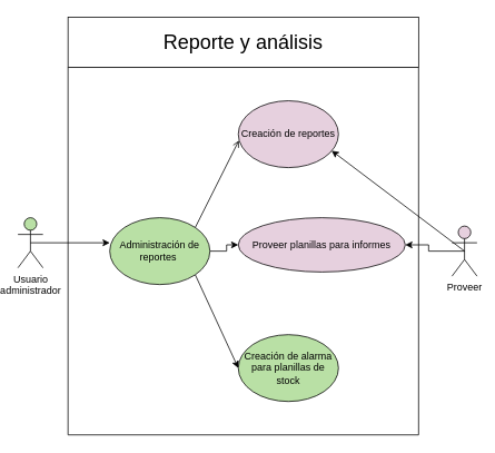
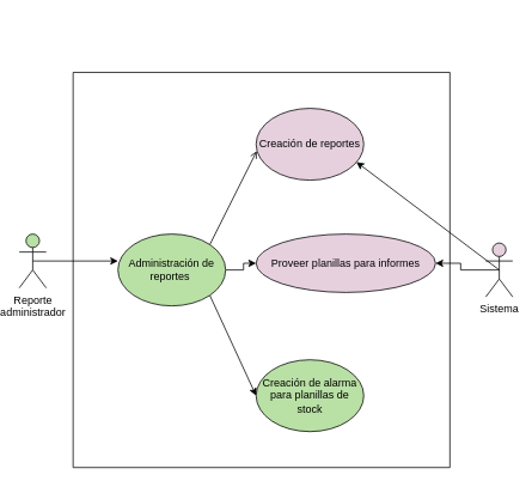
- <mxCell id="15" value="&lt;font style=&quot;font-size: 24px;&quot;&gt;Reporte y análisis&lt;/font&gt;" style="rounded=0;whiteSpace=wrap;html=1;" vertex="1" parent="1"><mxGeometry x="80" y="20" width="420" height="60" as="geometry" /></mxCell>
- <mxCell id="2" value="Usuario &lt;br&gt;administrador" style="shape=umlActor;verticalLabelPosition=bottom;verticalAlign=top;html=1;outlineConnect=0;fillColor=#B9E0A5;" vertex="1" parent="1"><mxGeometry x="20" y="260" width="30" height="60" as="geometry" /></mxCell>
+ <mxCell id="2" value="Reporte &lt;br&gt;administrador" style="shape=umlActor;verticalLabelPosition=bottom;verticalAlign=top;html=1;outlineConnect=0;fillColor=#B9E0A5;" vertex="1" parent="1"><mxGeometry x="20" y="260" width="30" height="60" as="geometry" /></mxCell>
- <mxCell id="12" value="Proveer" style="shape=umlActor;verticalLabelPosition=bottom;verticalAlign=top;html=1;outlineConnect=0;fillColor=#E6D0DE;" vertex="1" parent="1"><mxGeometry x="540" y="270" width="30" height="60" as="geometry" /></mxCell>
+ <mxCell id="12" value="Sistema" style="shape=umlActor;verticalLabelPosition=bottom;verticalAlign=top;html=1;outlineConnect=0;fillColor=#E6D0DE;" vertex="1" parent="1"><mxGeometry x="540" y="270" width="30" height="60" as="geometry" /></mxCell>
